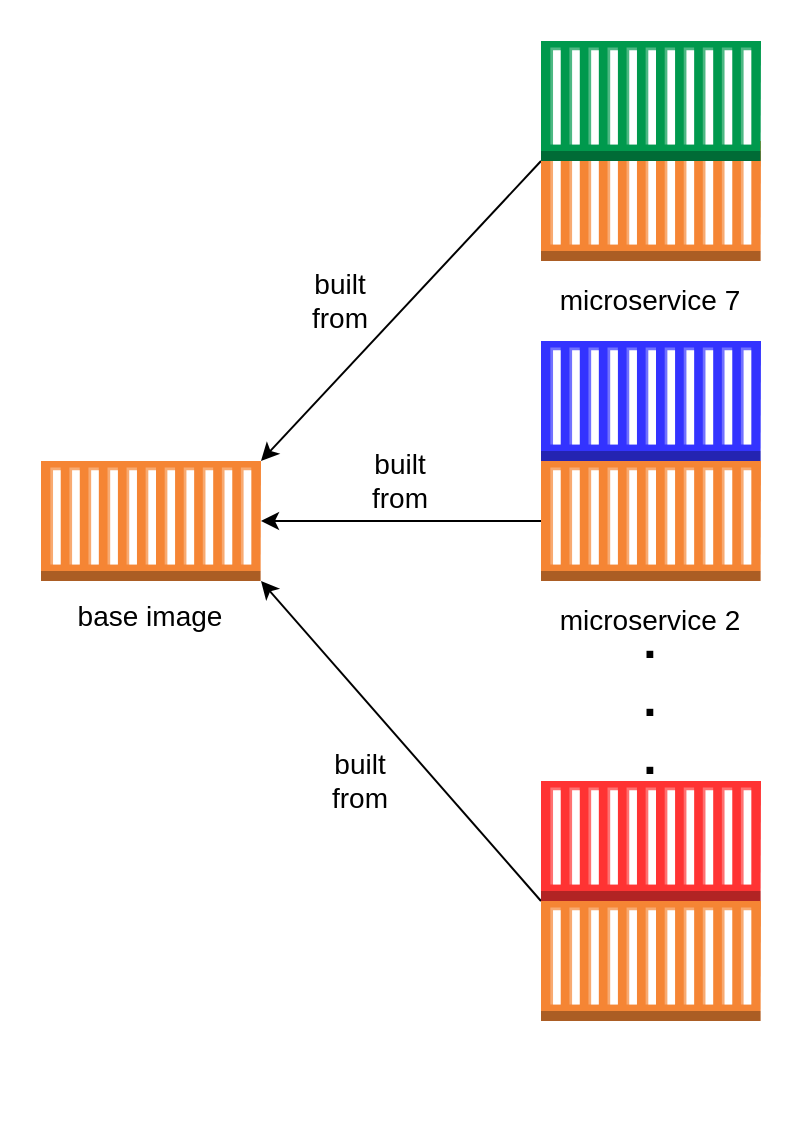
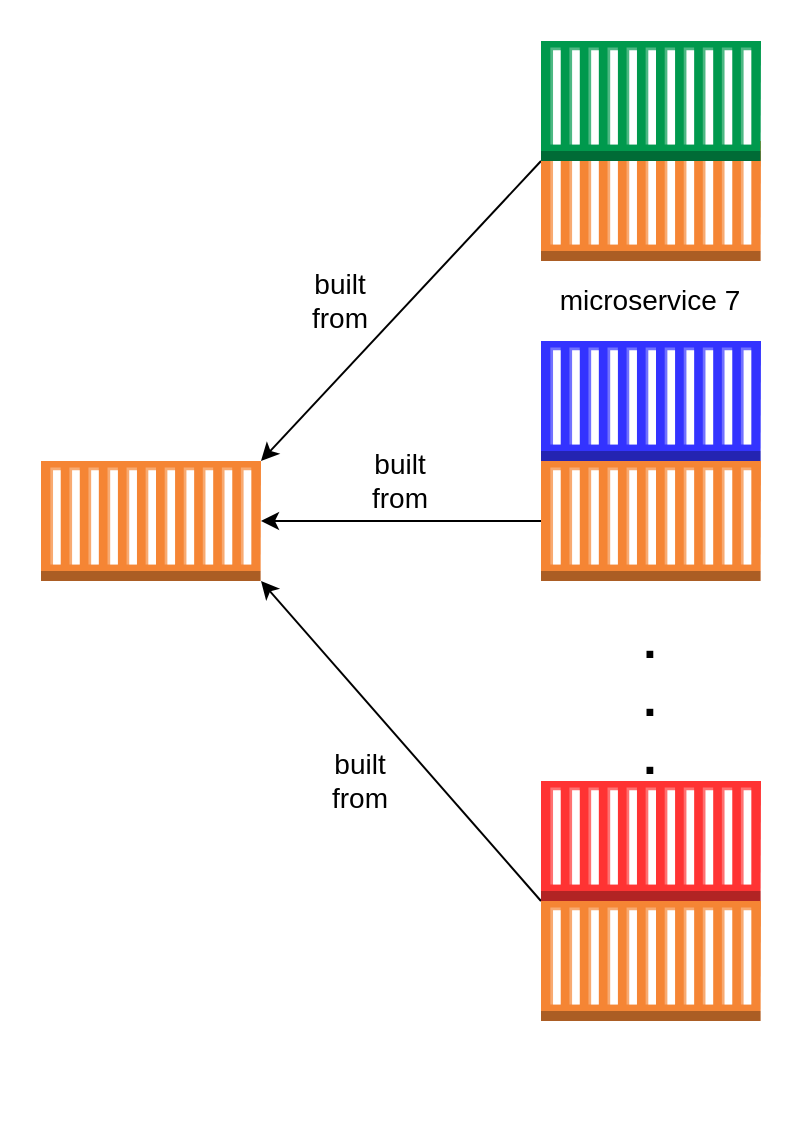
- <mxCell id="4" value="&lt;font style=&quot;font-size: 14px&quot;&gt;base image&lt;/font&gt;" style="text;html=1;strokeColor=none;fillColor=none;align=center;verticalAlign=middle;whiteSpace=wrap;rounded=0;" parent="2" vertex="1"><mxGeometry x="5" y="68" width="100" height="20" as="geometry" /></mxCell>
- <mxCell id="13" value="&lt;font style=&quot;font-size: 14px&quot;&gt;microservice 2&lt;/font&gt;" style="text;html=1;strokeColor=none;fillColor=none;align=center;verticalAlign=middle;whiteSpace=wrap;rounded=0;" parent="11" vertex="1"><mxGeometry x="5" y="70" width="100" height="20" as="geometry" /></mxCell>
